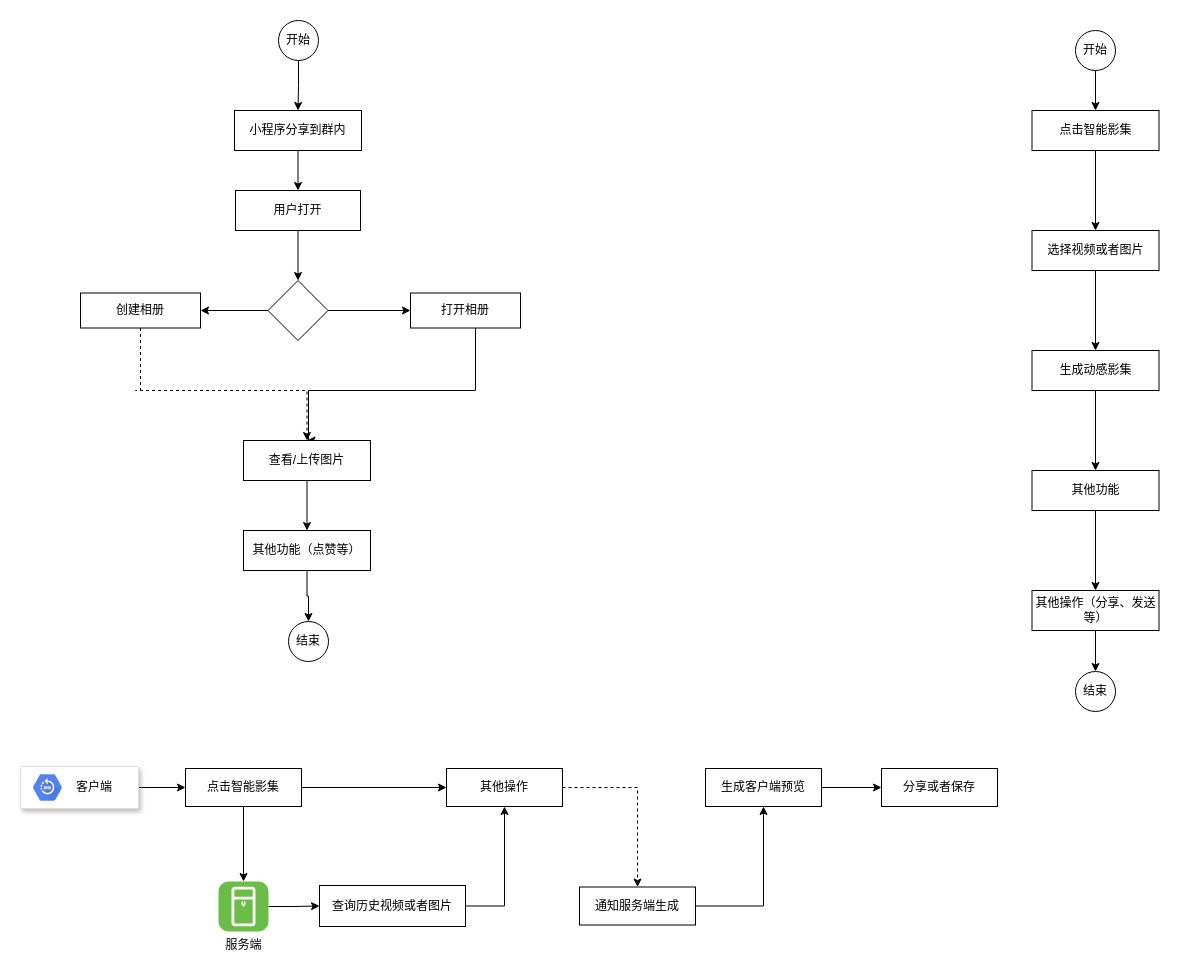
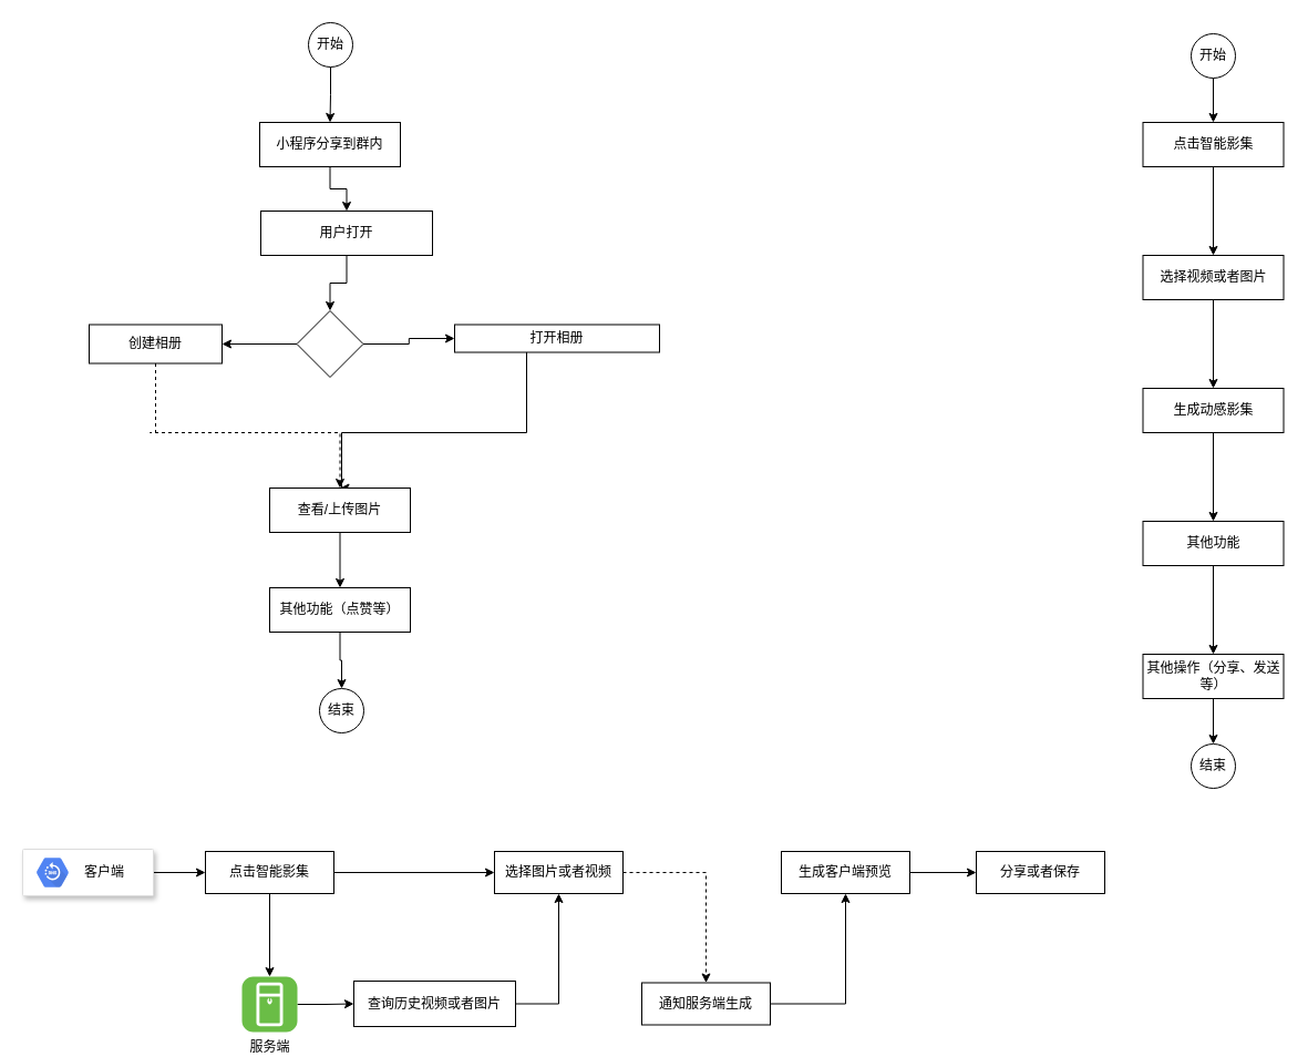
- <mxCell id="5" value="用户打开" style="rounded=0;whiteSpace=wrap;html=1;" vertex="1" parent="1"><mxGeometry x="235" y="190" width="125" height="40" as="geometry" /></mxCell>
+ <mxCell id="5" value="用户打开" style="rounded=0;whiteSpace=wrap;html=1;" vertex="1" parent="1"><mxGeometry x="235" y="190" width="155" height="40" as="geometry" /></mxCell>
- <mxCell id="12" value="打开相册" style="rounded=0;whiteSpace=wrap;html=1;" vertex="1" parent="1"><mxGeometry x="410" y="292.5" width="110" height="35" as="geometry" /></mxCell>
+ <mxCell id="12" value="打开相册" style="rounded=0;whiteSpace=wrap;html=1;" vertex="1" parent="1"><mxGeometry x="410" y="292.5" width="185" height="25" as="geometry" /></mxCell>
- <mxCell id="31" value="其他操作" style="rounded=0;whiteSpace=wrap;html=1;" vertex="1" parent="1"><mxGeometry x="446" y="768" width="116" height="38" as="geometry" /></mxCell>
+ <mxCell id="31" value="选择图片或者视频" style="rounded=0;whiteSpace=wrap;html=1;" vertex="1" parent="1"><mxGeometry x="446" y="768" width="116" height="38" as="geometry" /></mxCell>
